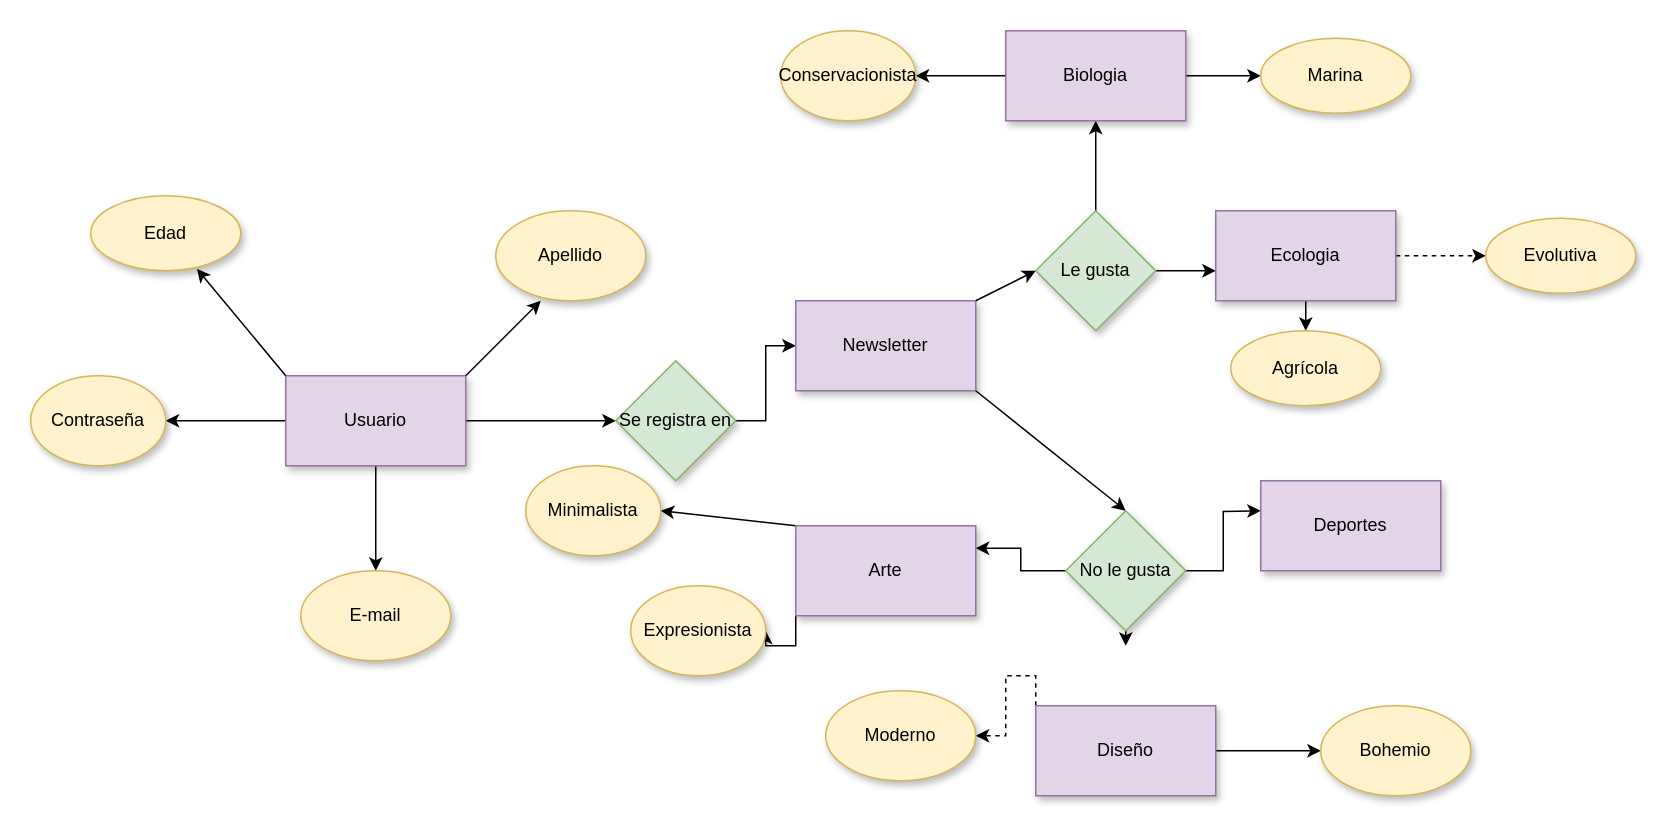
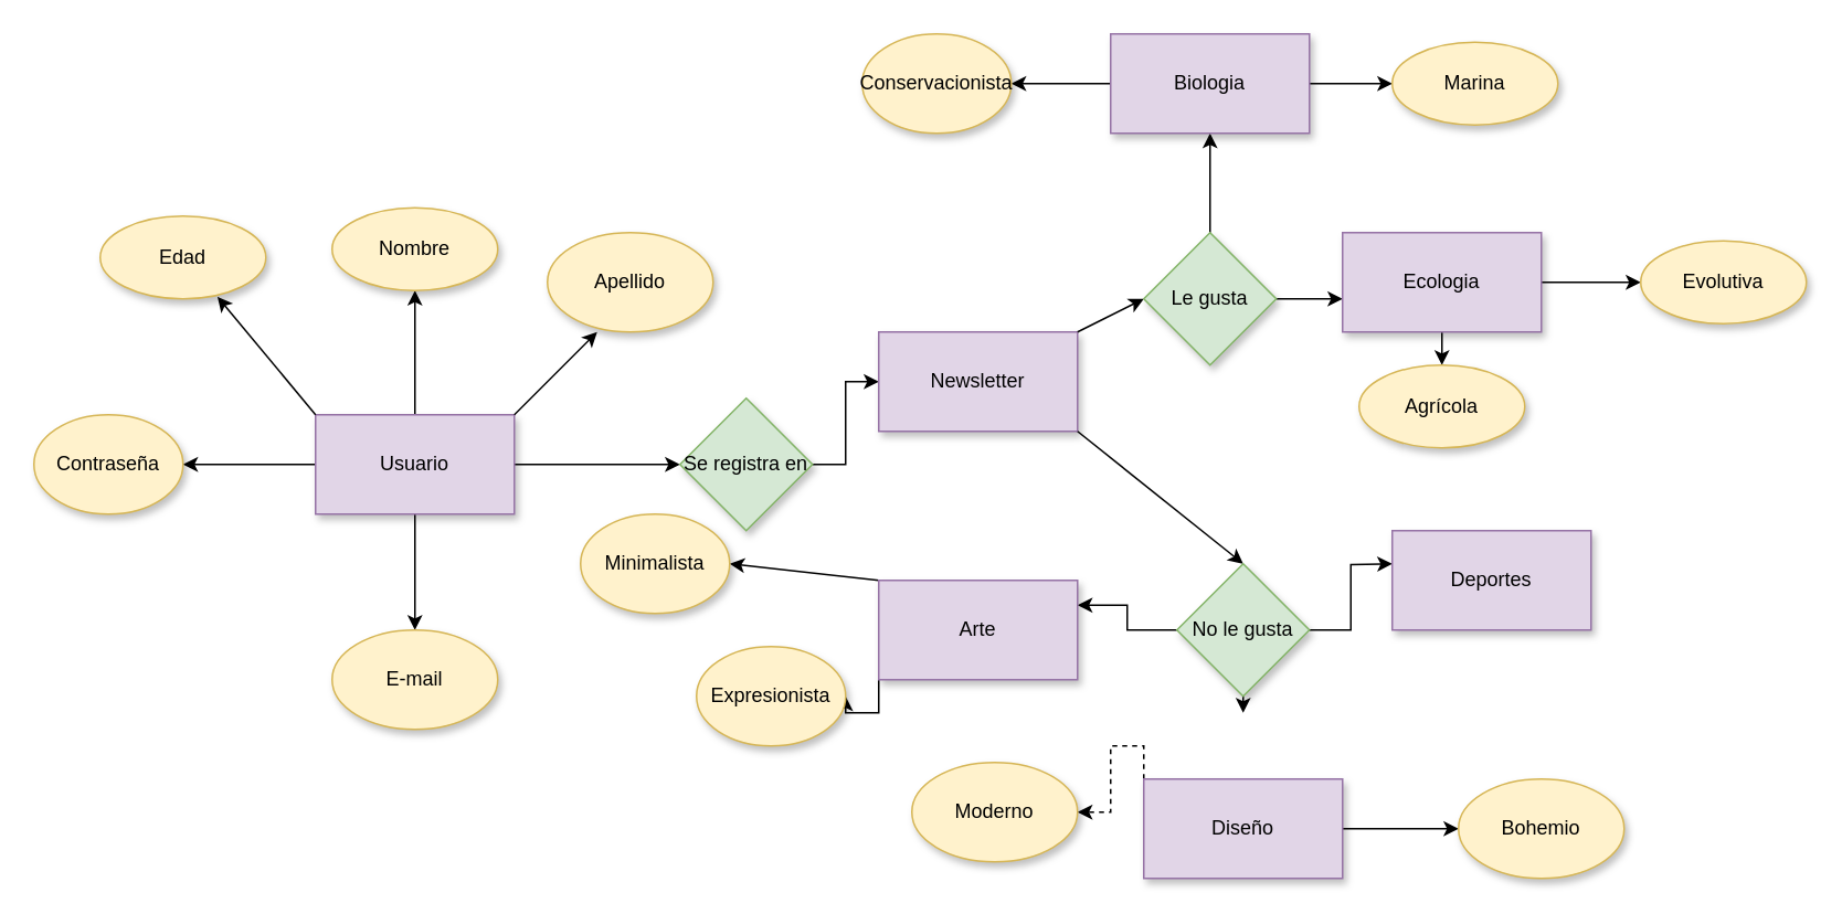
+ <mxCell id="10" value="Nombre" style="ellipse;whiteSpace=wrap;html=1;fillColor=#fff2cc;strokeColor=#d6b656;rounded=0;glass=0;shadow=1;" vertex="1" parent="1"><mxGeometry x="200" y="125" width="100" height="50" as="geometry" /></mxCell>
- <mxCell id="31" style="edgeStyle=orthogonalEdgeStyle;rounded=0;orthogonalLoop=1;jettySize=auto;html=1;exitX=1;exitY=0.5;exitDx=0;exitDy=0;dashed=1;" edge="1" parent="1" source="32" target="41"><mxGeometry relative="1" as="geometry"><mxPoint x="960" y="170" as="targetPoint" /></mxGeometry></mxCell>
+ <mxCell id="31" style="edgeStyle=orthogonalEdgeStyle;rounded=0;orthogonalLoop=1;jettySize=auto;html=1;exitX=1;exitY=0.5;exitDx=0;exitDy=0;" edge="1" parent="1" source="32" target="41"><mxGeometry relative="1" as="geometry"><mxPoint x="960" y="170" as="targetPoint" /></mxGeometry></mxCell>
+ <mxCell id="5" value="" style="edgeStyle=orthogonalEdgeStyle;rounded=0;orthogonalLoop=1;jettySize=auto;html=1;" edge="1" parent="1" source="6" target="10"><mxGeometry relative="1" as="geometry" /></mxCell>
